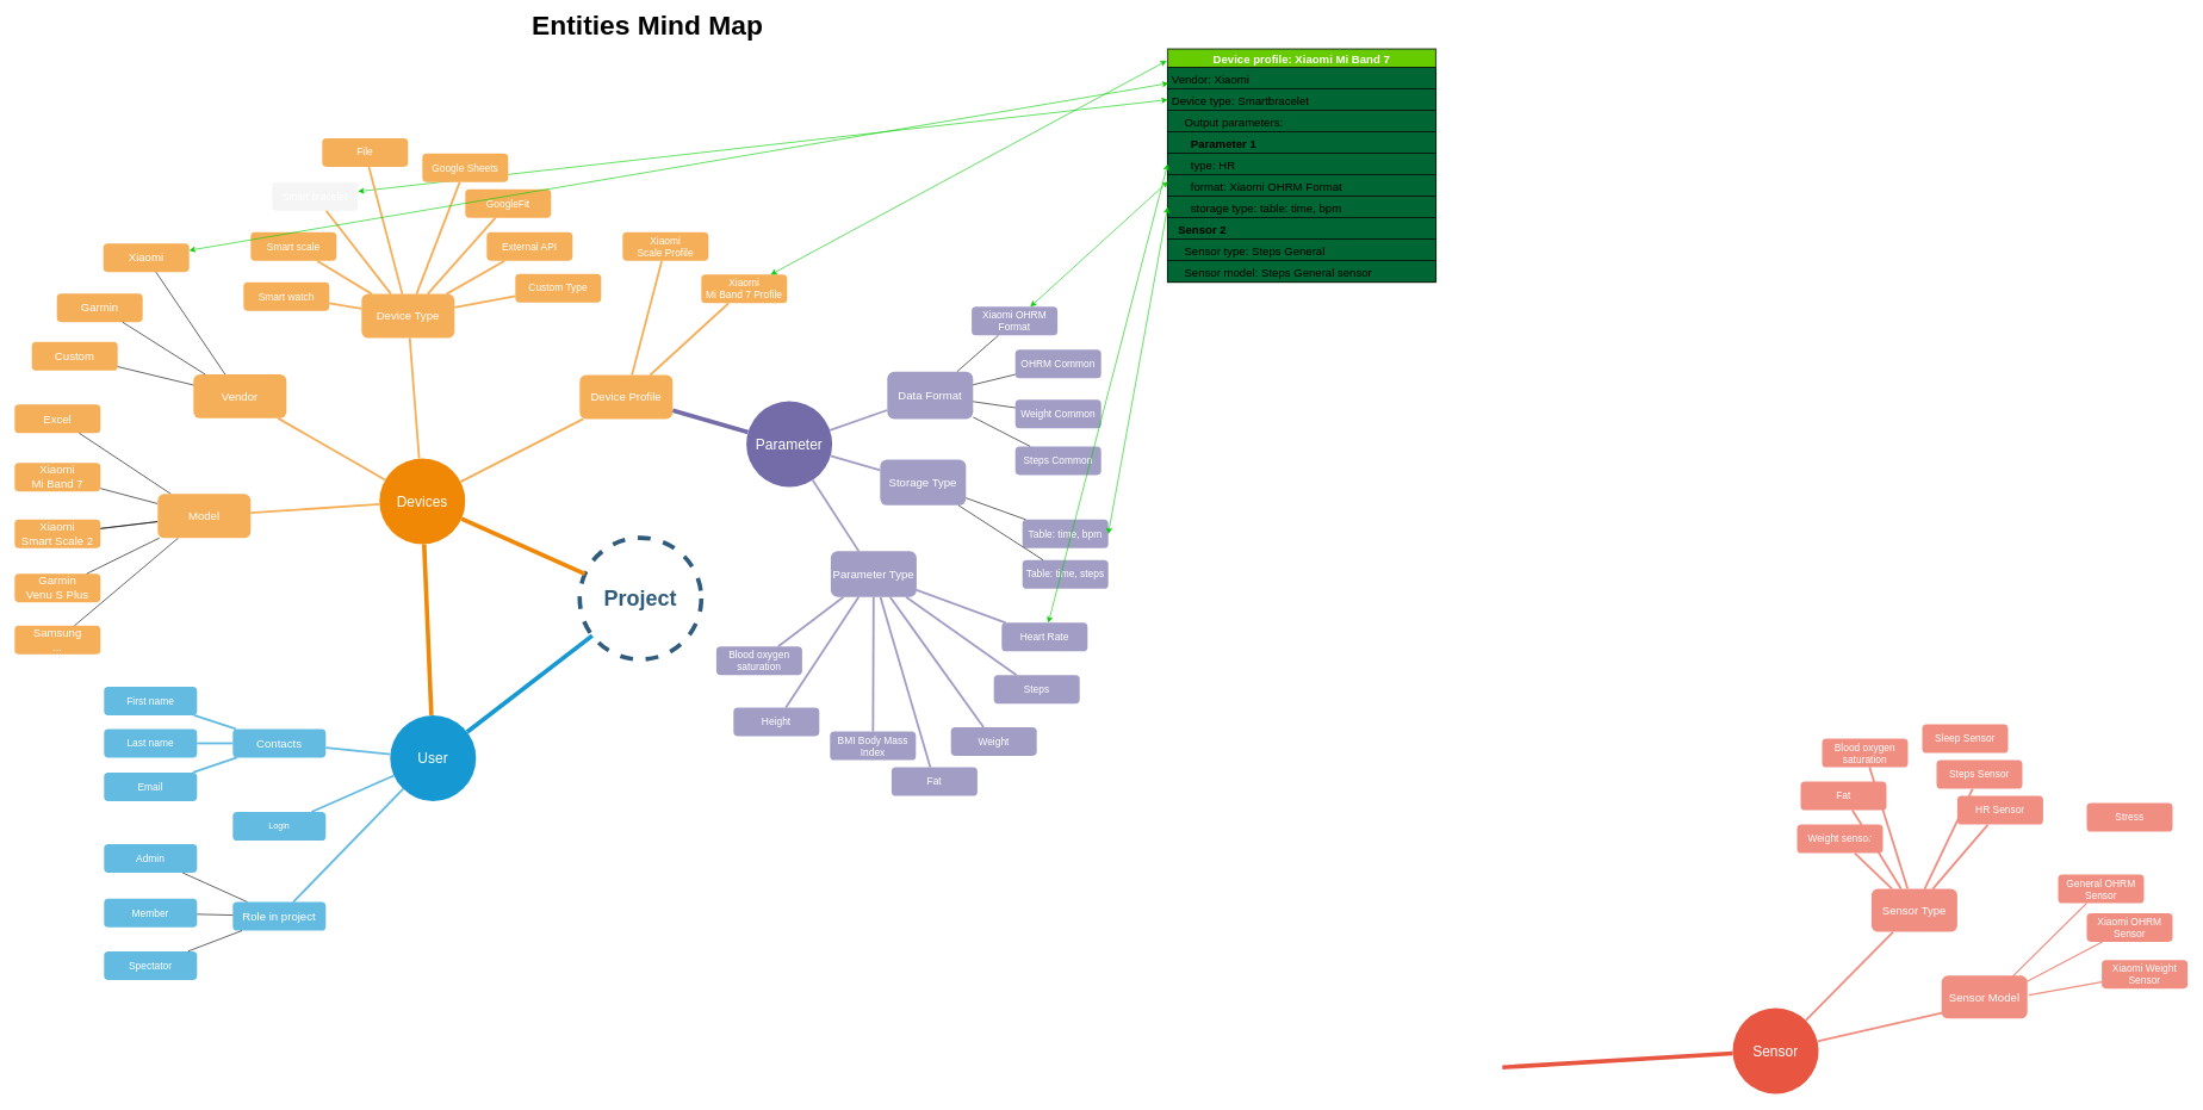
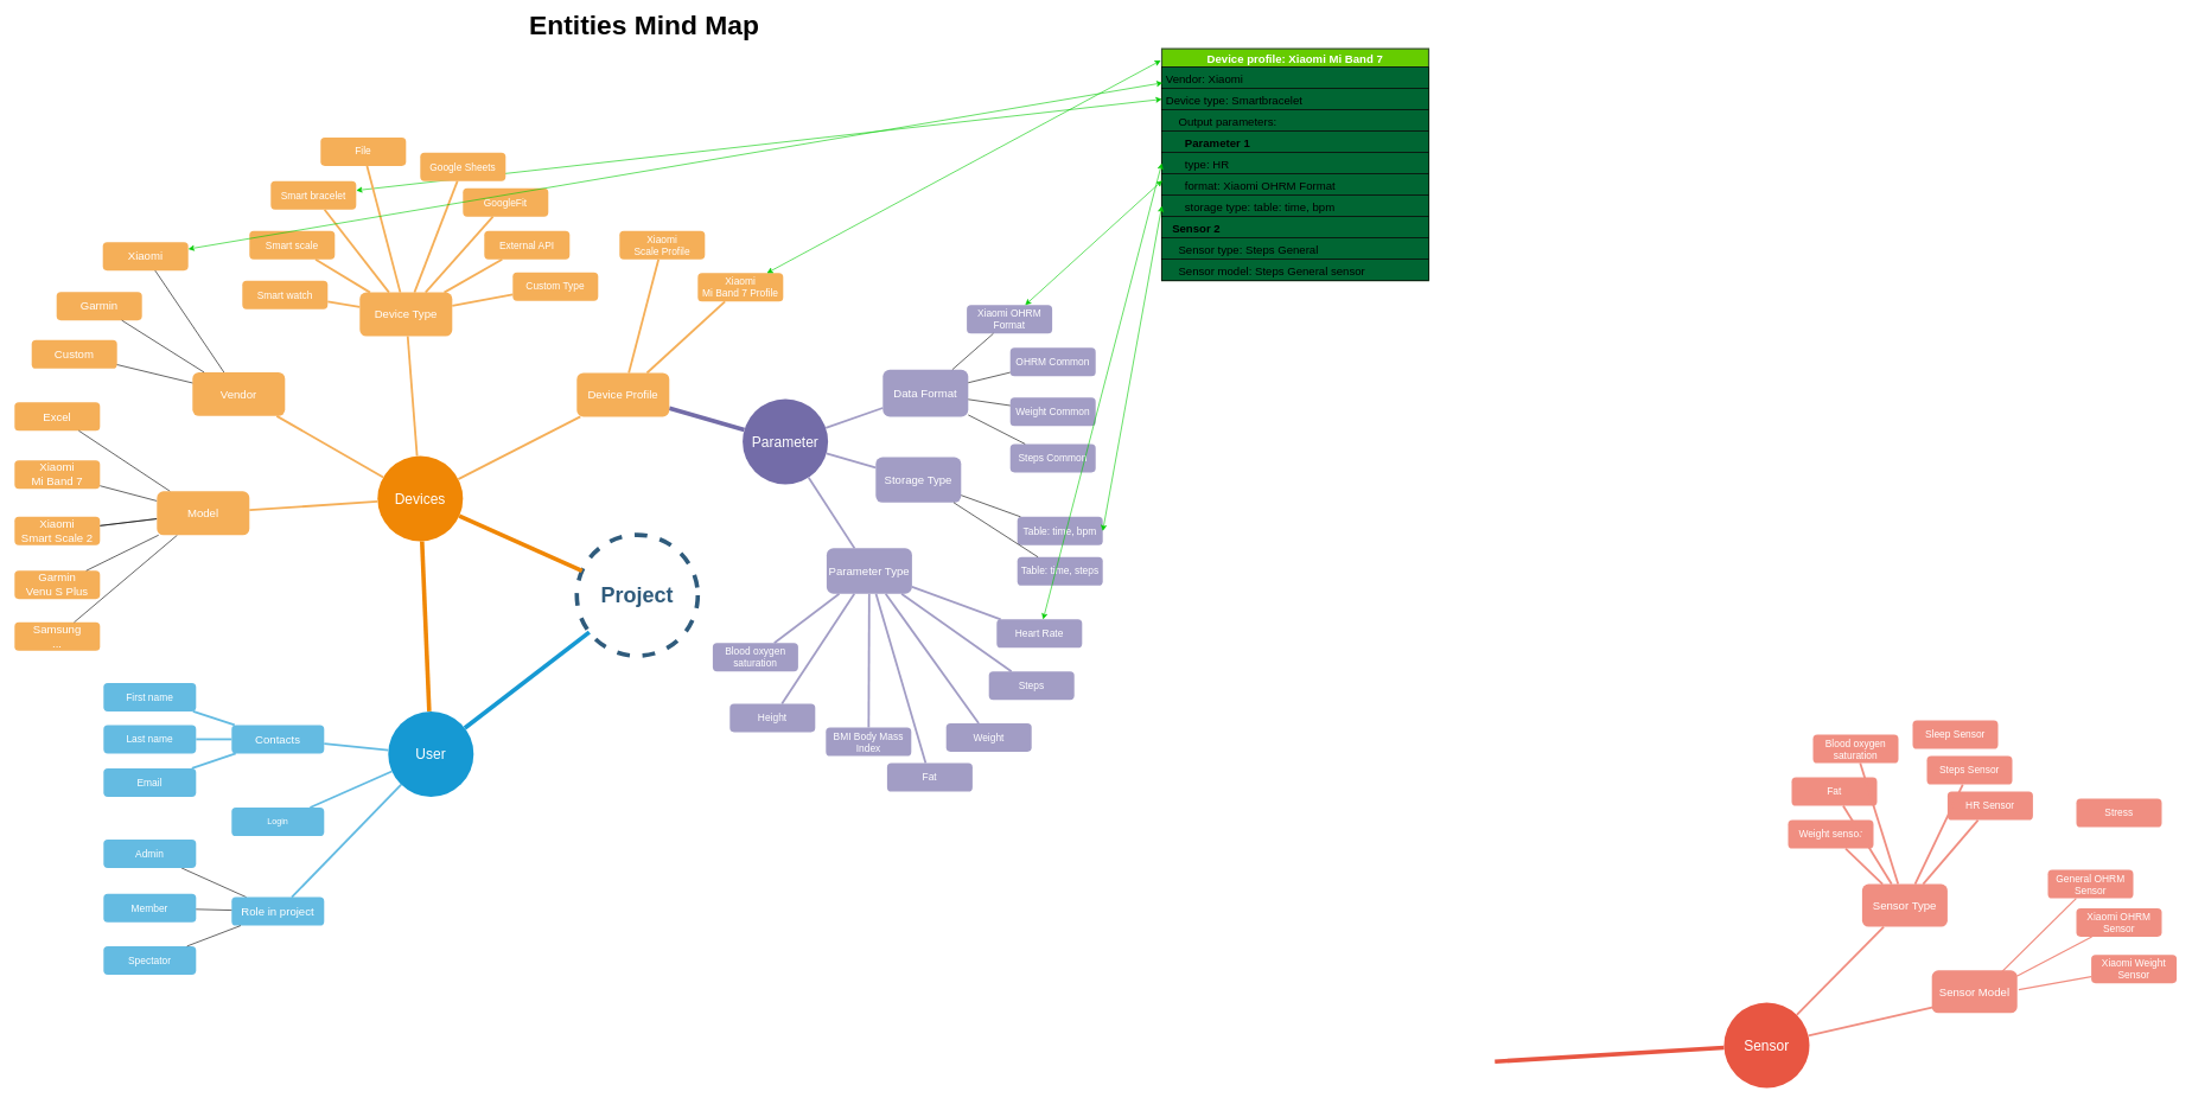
- <mxCell id="21" value="Smart bracelet" style="rounded=1;fillColor=#f5f5f5;strokeColor=none;strokeWidth=3;shadow=0;html=1;fontColor=#FFFFFF;fontSize=14;whiteSpace=wrap;" parent="1" vertex="1"><mxGeometry x="380" y="253.63" width="120" height="40" as="geometry" /></mxCell>
+ <mxCell id="21" value="Smart bracelet" style="rounded=1;fillColor=#f5af58;strokeColor=none;strokeWidth=3;shadow=0;html=1;fontColor=#FFFFFF;fontSize=14;whiteSpace=wrap;" parent="1" vertex="1"><mxGeometry x="380" y="253.63" width="120" height="40" as="geometry" /></mxCell>
